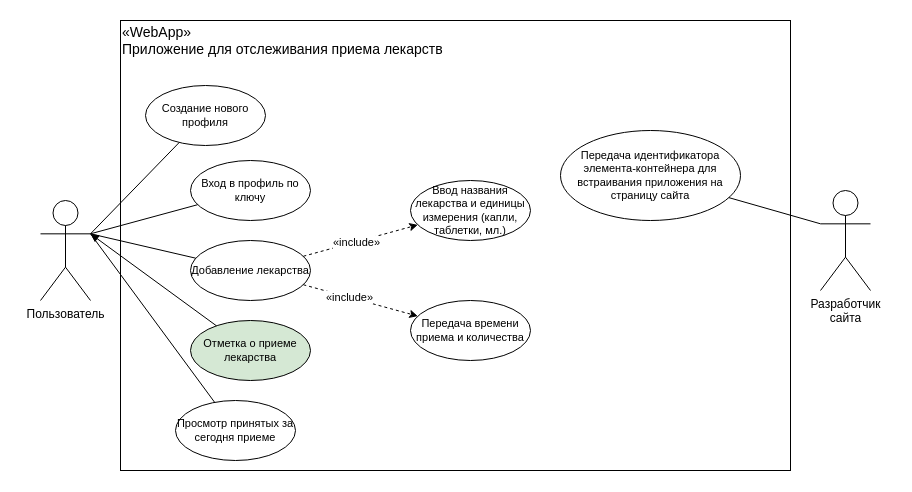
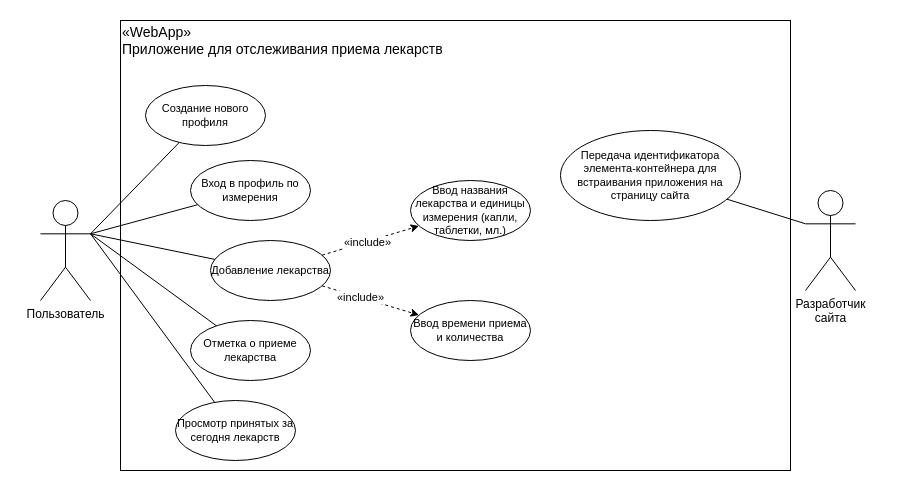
- <mxCell id="8" value="Вход в профиль по ключу&lt;br style=&quot;font-size: 11px;&quot;&gt;" style="ellipse;whiteSpace=wrap;aspect=fixed;fontSize=11;html=1;" parent="1" vertex="1"><mxGeometry x="190" y="160" width="120" height="60" as="geometry" /></mxCell>
+ <mxCell id="8" value="Вход в профиль по измерения&lt;br style=&quot;font-size: 11px;&quot;&gt;" style="ellipse;whiteSpace=wrap;aspect=fixed;fontSize=11;html=1;" parent="1" vertex="1"><mxGeometry x="190" y="160" width="120" height="60" as="geometry" /></mxCell>
- <mxCell id="20" value="" style="endArrow=block;html=1;rounded=0;entryX=1;entryY=0.333;entryDx=0;entryDy=0;entryPerimeter=0;" parent="1" source="19" target="4" edge="1"><mxGeometry width="50" height="50" relative="1" as="geometry"><mxPoint x="320" y="260" as="sourcePoint" /><mxPoint x="370" y="210" as="targetPoint" /></mxGeometry></mxCell>
+ <mxCell id="20" value="" style="endArrow=none;html=1;rounded=0;entryX=1;entryY=0.333;entryDx=0;entryDy=0;entryPerimeter=0;" parent="1" source="19" target="4" edge="1"><mxGeometry width="50" height="50" relative="1" as="geometry"><mxPoint x="320" y="260" as="sourcePoint" /><mxPoint x="370" y="210" as="targetPoint" /></mxGeometry></mxCell>
- <mxCell id="5" value="&lt;div&gt;Разработчик&lt;/div&gt;&lt;div&gt;сайта&lt;br&gt;&lt;/div&gt;" style="shape=umlActor;verticalLabelPosition=bottom;verticalAlign=top;html=1;" parent="1" vertex="1"><mxGeometry x="820" y="190" width="50" height="100" as="geometry" /></mxCell>
+ <mxCell id="5" value="&lt;div&gt;Разработчик&lt;/div&gt;&lt;div&gt;сайта&lt;br&gt;&lt;/div&gt;" style="shape=umlActor;verticalLabelPosition=bottom;verticalAlign=top;html=1;" parent="1" vertex="1"><mxGeometry x="805" y="190" width="50" height="100" as="geometry" /></mxCell>
- <mxCell id="11" value="Добавление лекарства" style="ellipse;whiteSpace=wrap;aspect=fixed;fontSize=11;html=1;" parent="1" vertex="1"><mxGeometry x="190" y="240" width="120" height="60" as="geometry" /></mxCell>
+ <mxCell id="11" value="Добавление лекарства" style="ellipse;whiteSpace=wrap;aspect=fixed;fontSize=11;html=1;" parent="1" vertex="1"><mxGeometry x="210" y="240" width="120" height="60" as="geometry" /></mxCell>
- <mxCell id="10" value="Передача времени приема и количества" style="ellipse;whiteSpace=wrap;html=1;fontSize=11;" parent="1" vertex="1"><mxGeometry x="410" y="300" width="120" height="60" as="geometry" /></mxCell>
+ <mxCell id="10" value="Ввод времени приема и количества" style="ellipse;whiteSpace=wrap;html=1;fontSize=11;" parent="1" vertex="1"><mxGeometry x="410" y="300" width="120" height="60" as="geometry" /></mxCell>
- <mxCell id="19" value="Отметка о приеме лекарства&lt;br style=&quot;font-size: 11px;&quot;&gt;" style="ellipse;whiteSpace=wrap;aspect=fixed;fontSize=11;html=1;fillColor=#d5e8d4;" parent="1" vertex="1"><mxGeometry x="190" y="320" width="120" height="60" as="geometry" /></mxCell>
+ <mxCell id="19" value="Отметка о приеме лекарства&lt;br style=&quot;font-size: 11px;&quot;&gt;" style="ellipse;whiteSpace=wrap;aspect=fixed;fontSize=11;html=1;" parent="1" vertex="1"><mxGeometry x="190" y="320" width="120" height="60" as="geometry" /></mxCell>
- <mxCell id="22" value="Просмотр принятых за сегодня приеме&lt;br style=&quot;font-size: 11px;&quot;&gt;" style="ellipse;whiteSpace=wrap;aspect=fixed;fontSize=11;html=1;" parent="1" vertex="1"><mxGeometry x="175" y="400" width="120" height="60" as="geometry" /></mxCell>
+ <mxCell id="22" value="Просмотр принятых за сегодня лекарств&lt;br style=&quot;font-size: 11px;&quot;&gt;" style="ellipse;whiteSpace=wrap;aspect=fixed;fontSize=11;html=1;" parent="1" vertex="1"><mxGeometry x="175" y="400" width="120" height="60" as="geometry" /></mxCell>
